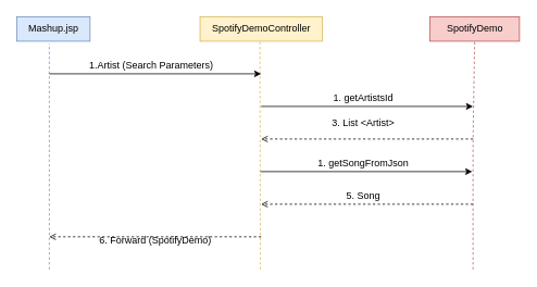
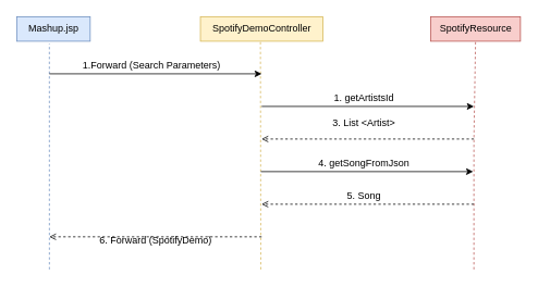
- <mxCell id="4" value="SpotifyDemo" style="text;html=1;align=center;verticalAlign=middle;resizable=0;points=[];autosize=1;fillColor=#f8cecc;strokeColor=#b85450;spacing=3;" vertex="1" parent="1"><mxGeometry x="527" y="20" width="110" height="30" as="geometry" /></mxCell>
+ <mxCell id="4" value="SpotifyResource" style="text;html=1;align=center;verticalAlign=middle;resizable=0;points=[];autosize=1;fillColor=#f8cecc;strokeColor=#b85450;spacing=3;" vertex="1" parent="1"><mxGeometry x="527" y="20" width="110" height="30" as="geometry" /></mxCell>
- <mxCell id="14" value="1.Artist (Search Parameters)" style="text;html=1;align=center;verticalAlign=middle;resizable=0;points=[];autosize=1;" vertex="1" parent="1"><mxGeometry x="90" y="70" width="190" height="20" as="geometry" /></mxCell>
+ <mxCell id="14" value="1.Forward (Search Parameters)" style="text;html=1;align=center;verticalAlign=middle;resizable=0;points=[];autosize=1;" vertex="1" parent="1"><mxGeometry x="90" y="70" width="190" height="20" as="geometry" /></mxCell>
- <mxCell id="18" value="1. getSongFromJson" style="text;html=1;align=center;verticalAlign=middle;resizable=0;points=[];autosize=1;" vertex="1" parent="1"><mxGeometry x="380" y="190" width="130" height="20" as="geometry" /></mxCell>
+ <mxCell id="18" value="4. getSongFromJson" style="text;html=1;align=center;verticalAlign=middle;resizable=0;points=[];autosize=1;" vertex="1" parent="1"><mxGeometry x="380" y="190" width="130" height="20" as="geometry" /></mxCell>
